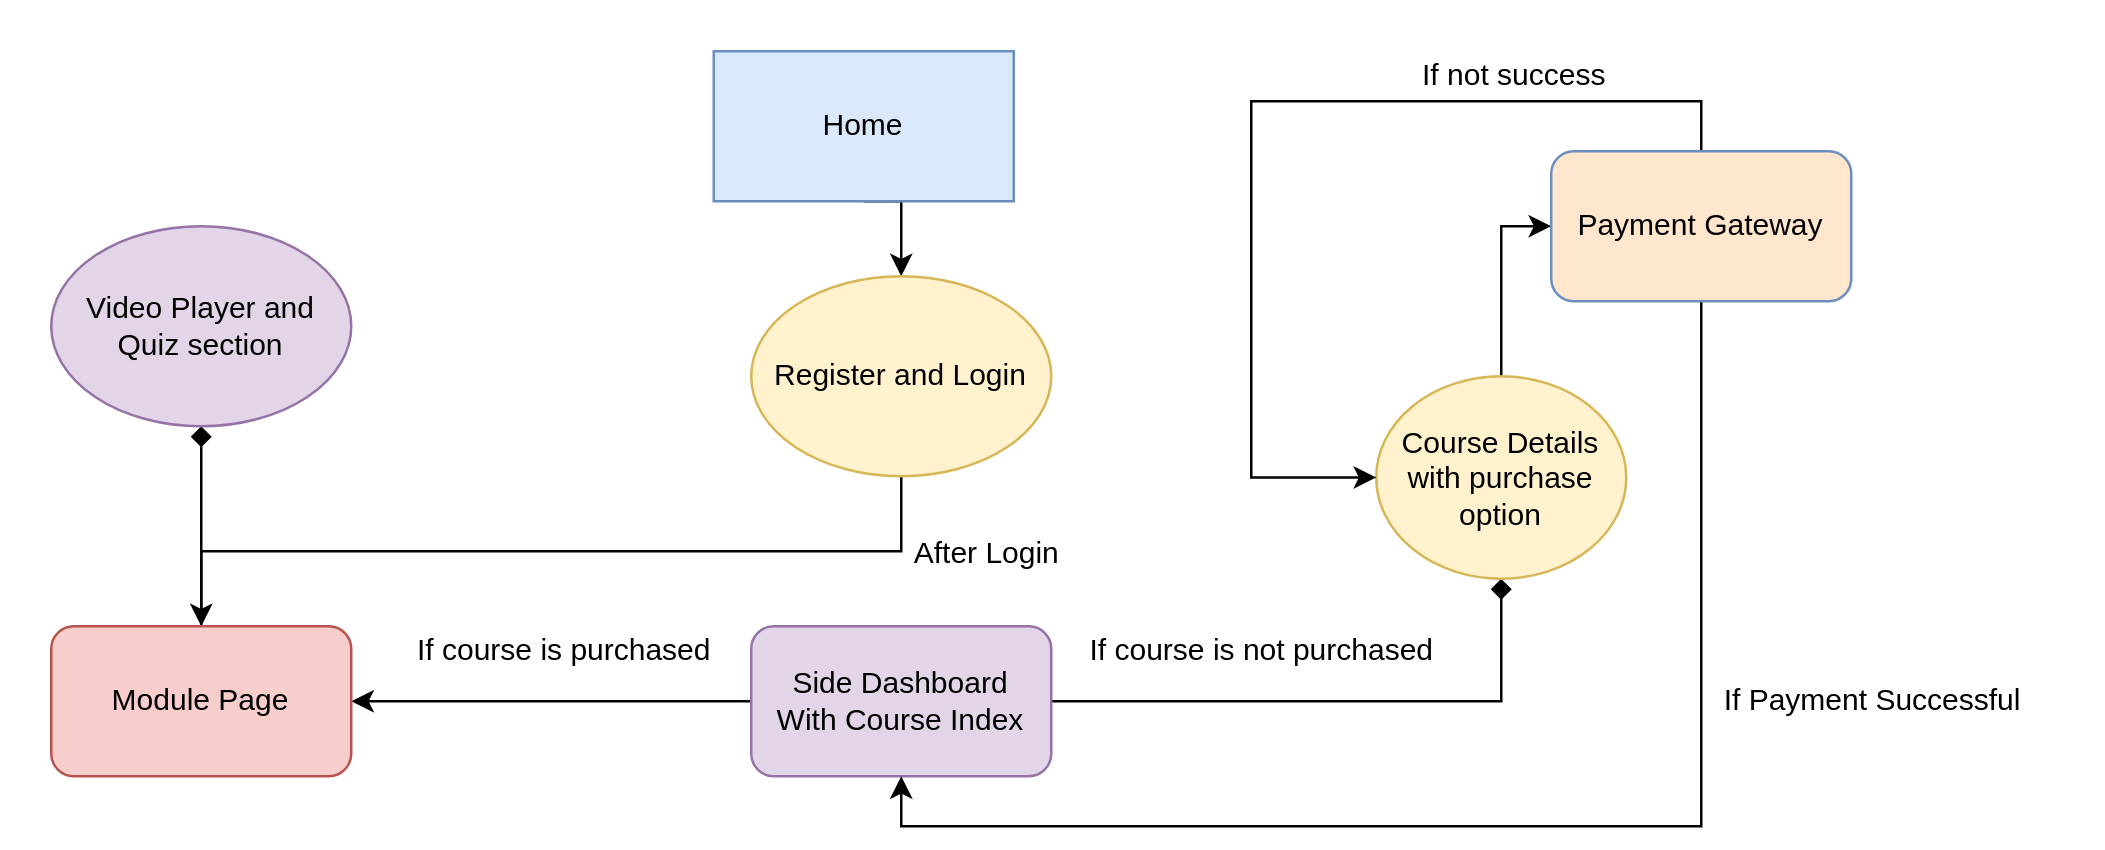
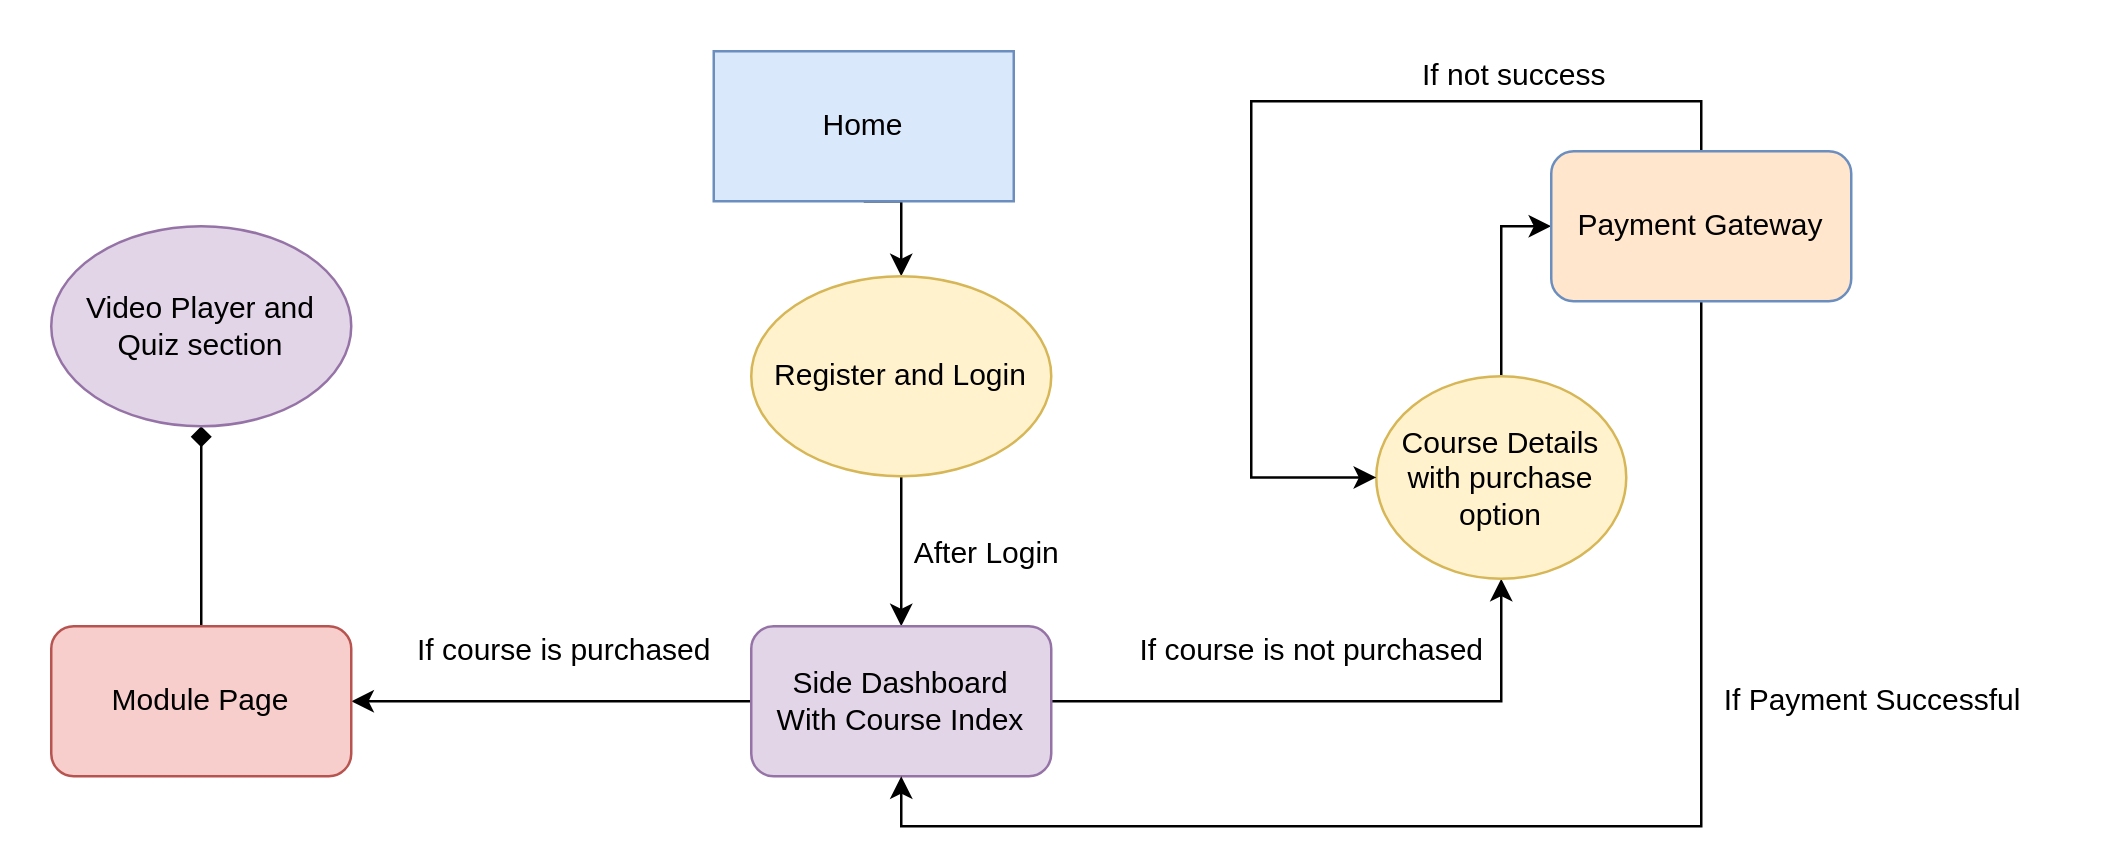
- <mxCell id="4" style="edgeStyle=orthogonalEdgeStyle;rounded=0;orthogonalLoop=1;jettySize=auto;html=1;exitX=0.5;exitY=1;exitDx=0;exitDy=0;" edge="1" parent="1" source="5" target="17"><mxGeometry relative="1" as="geometry" /></mxCell>
+ <mxCell id="4" style="edgeStyle=orthogonalEdgeStyle;rounded=0;orthogonalLoop=1;jettySize=auto;html=1;exitX=0.5;exitY=1;exitDx=0;exitDy=0;" edge="1" parent="1" source="5" target="8"><mxGeometry relative="1" as="geometry" /></mxCell>
- <mxCell id="6" style="edgeStyle=orthogonalEdgeStyle;rounded=0;orthogonalLoop=1;jettySize=auto;html=1;exitX=1;exitY=0.5;exitDx=0;exitDy=0;entryX=0.5;entryY=1;entryDx=0;entryDy=0;endArrow=diamond;" edge="1" parent="1" source="8" target="11"><mxGeometry relative="1" as="geometry"><mxPoint x="560" y="230" as="targetPoint" /></mxGeometry></mxCell>
+ <mxCell id="6" style="edgeStyle=orthogonalEdgeStyle;rounded=0;orthogonalLoop=1;jettySize=auto;html=1;exitX=1;exitY=0.5;exitDx=0;exitDy=0;entryX=0.5;entryY=1;entryDx=0;entryDy=0;" edge="1" parent="1" source="8" target="11"><mxGeometry relative="1" as="geometry"><mxPoint x="560" y="230" as="targetPoint" /></mxGeometry></mxCell>
- <mxCell id="15" value="If course is not purchased" style="text;html=1;align=center;verticalAlign=middle;resizable=0;points=[];autosize=1;" vertex="1" parent="1"><mxGeometry x="429" y="250" width="150" height="20" as="geometry" /></mxCell>
+ <mxCell id="15" value="If course is not purchased" style="text;html=1;align=center;verticalAlign=middle;resizable=0;points=[];autosize=1;" vertex="1" parent="1"><mxGeometry x="449" y="250" width="150" height="20" as="geometry" /></mxCell>
